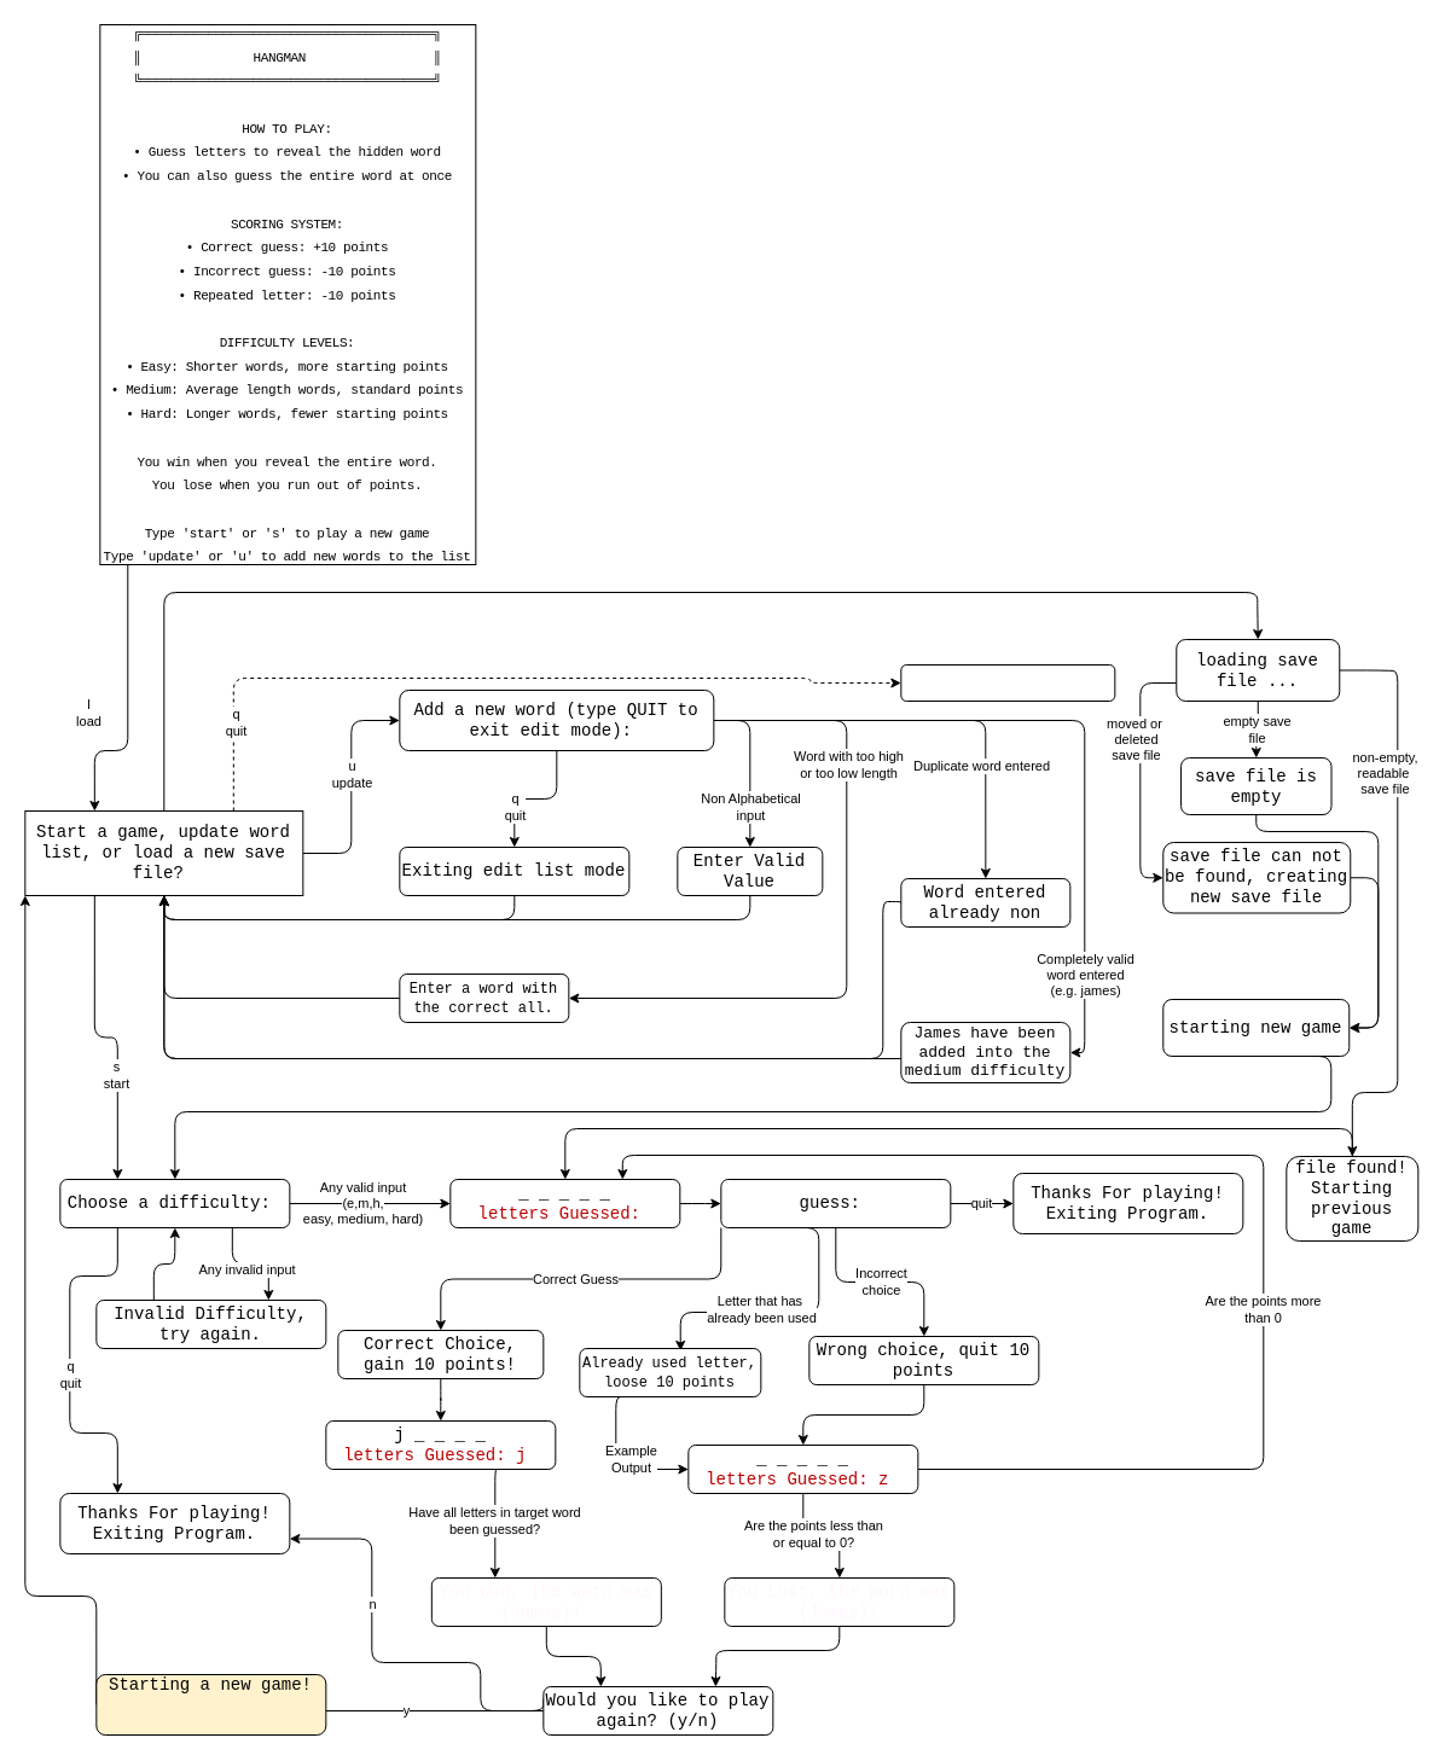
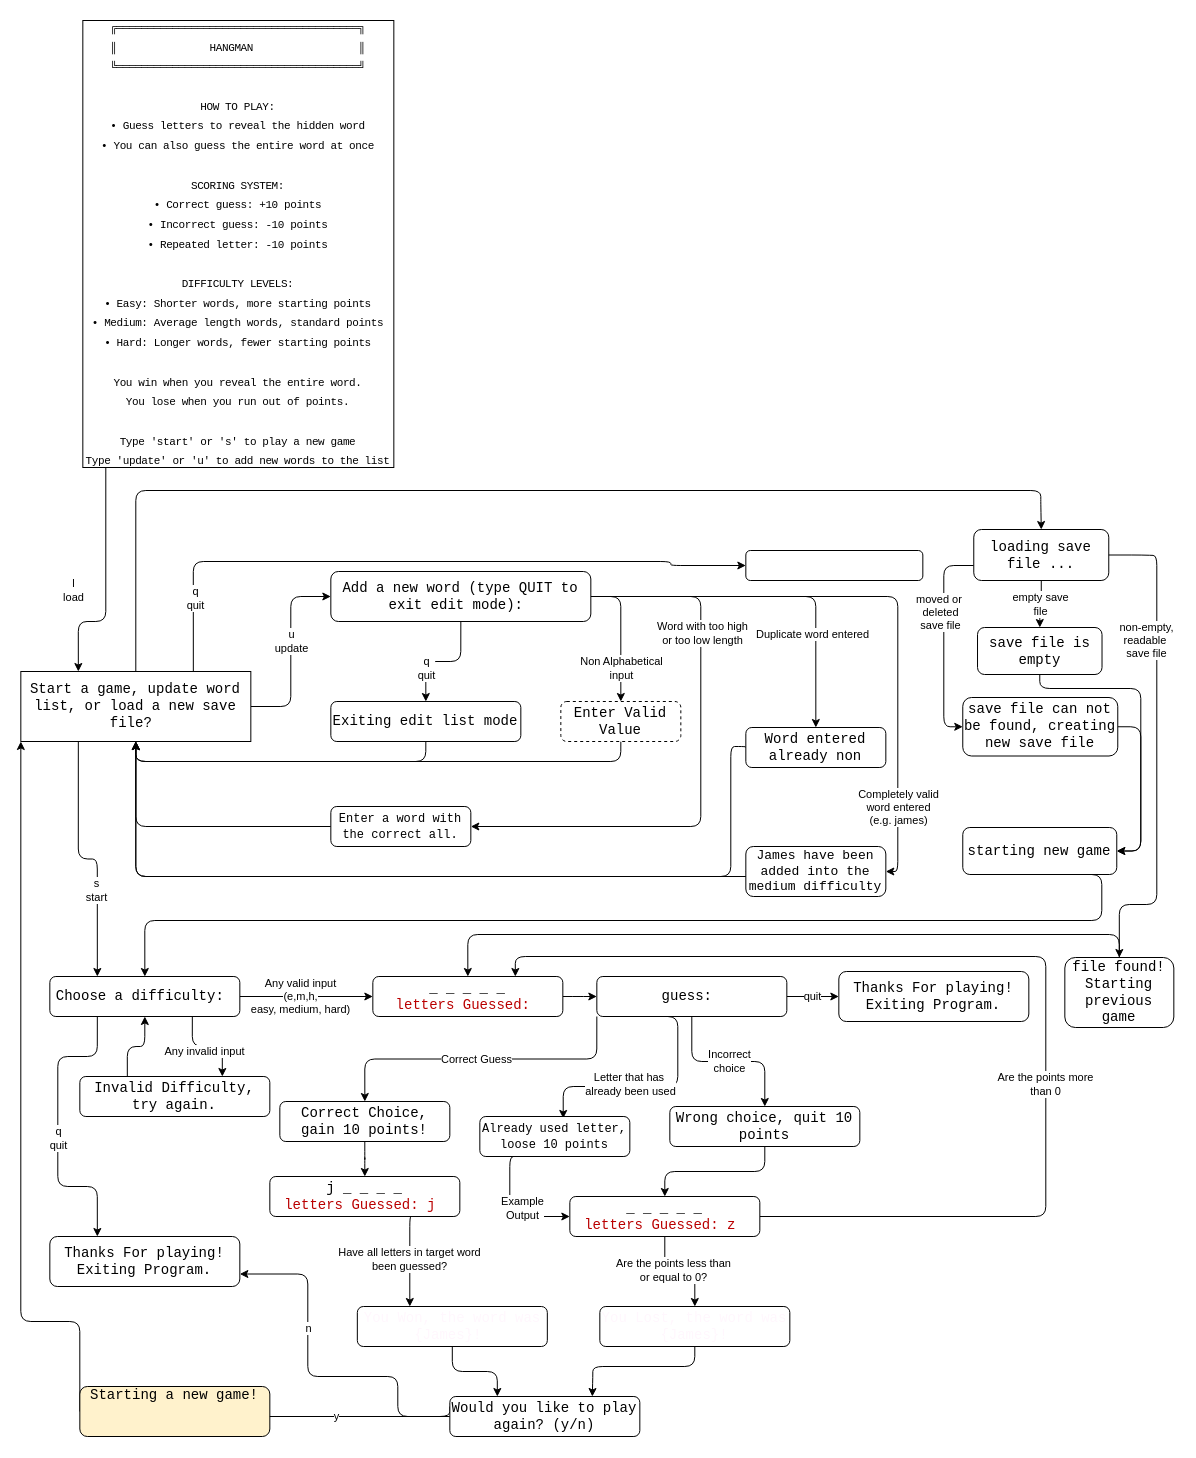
- <mxCell id="8" style="edgeStyle=orthogonalEdgeStyle;rounded=1;orthogonalLoop=1;jettySize=auto;html=1;exitX=0.75;exitY=0;exitDx=0;exitDy=0;entryX=0;entryY=0.5;entryDx=0;entryDy=0;labelBackgroundColor=none;fontColor=default;dashed=1;" parent="1" source="13" target="79" edge="1"><mxGeometry relative="1" as="geometry"><mxPoint x="691.33" y="565" as="targetPoint" /><Array as="points"><mxPoint x="193.33" y="561" /><mxPoint x="670.33" y="561" /><mxPoint x="670.33" y="565" /></Array></mxGeometry></mxCell>
+ <mxCell id="8" style="edgeStyle=orthogonalEdgeStyle;rounded=1;orthogonalLoop=1;jettySize=auto;html=1;exitX=0.75;exitY=0;exitDx=0;exitDy=0;entryX=0;entryY=0.5;entryDx=0;entryDy=0;labelBackgroundColor=none;fontColor=default;" parent="1" source="13" target="79" edge="1"><mxGeometry relative="1" as="geometry"><mxPoint x="691.33" y="565" as="targetPoint" /><Array as="points"><mxPoint x="193.33" y="561" /><mxPoint x="670.33" y="561" /><mxPoint x="670.33" y="565" /></Array></mxGeometry></mxCell>
- <mxCell id="28" value="&lt;font style=&quot;font-size: 14px;&quot; face=&quot;Courier New&quot;&gt;Enter Valid Value&lt;/font&gt;" style="whiteSpace=wrap;html=1;rounded=1;labelBackgroundColor=none;" parent="1" vertex="1"><mxGeometry x="560.33" y="701" width="120" height="40" as="geometry" /></mxCell>
+ <mxCell id="28" value="&lt;font style=&quot;font-size: 14px;&quot; face=&quot;Courier New&quot;&gt;Enter Valid Value&lt;/font&gt;" style="whiteSpace=wrap;html=1;rounded=1;labelBackgroundColor=none;dashed=1;" parent="1" vertex="1"><mxGeometry x="560.33" y="701" width="120" height="40" as="geometry" /></mxCell>
